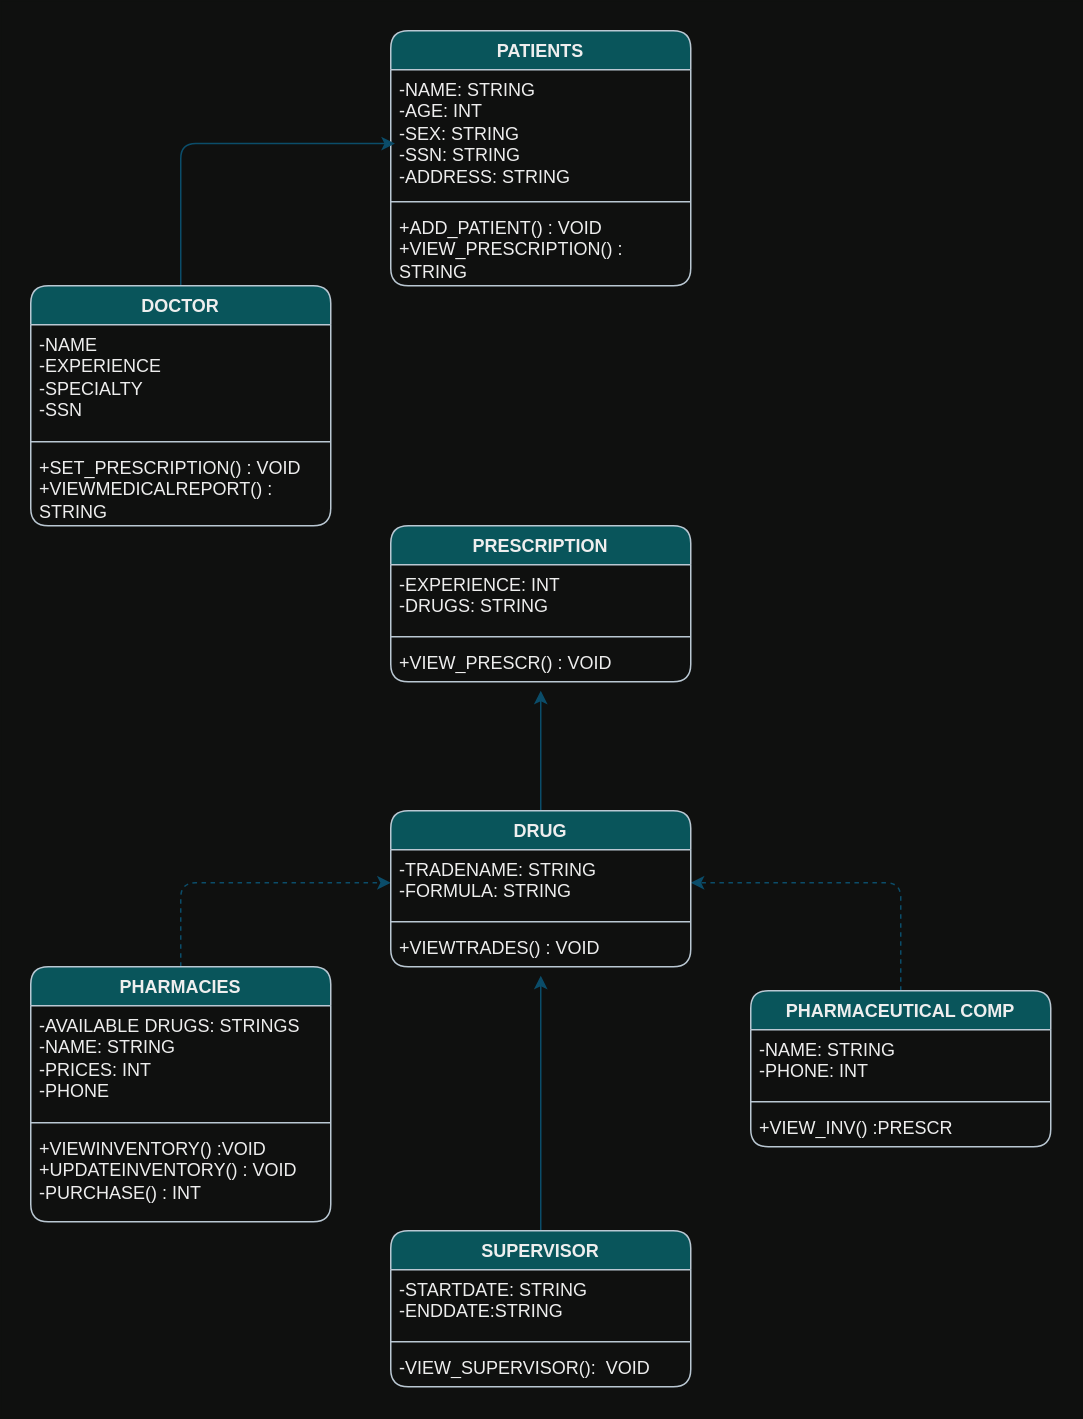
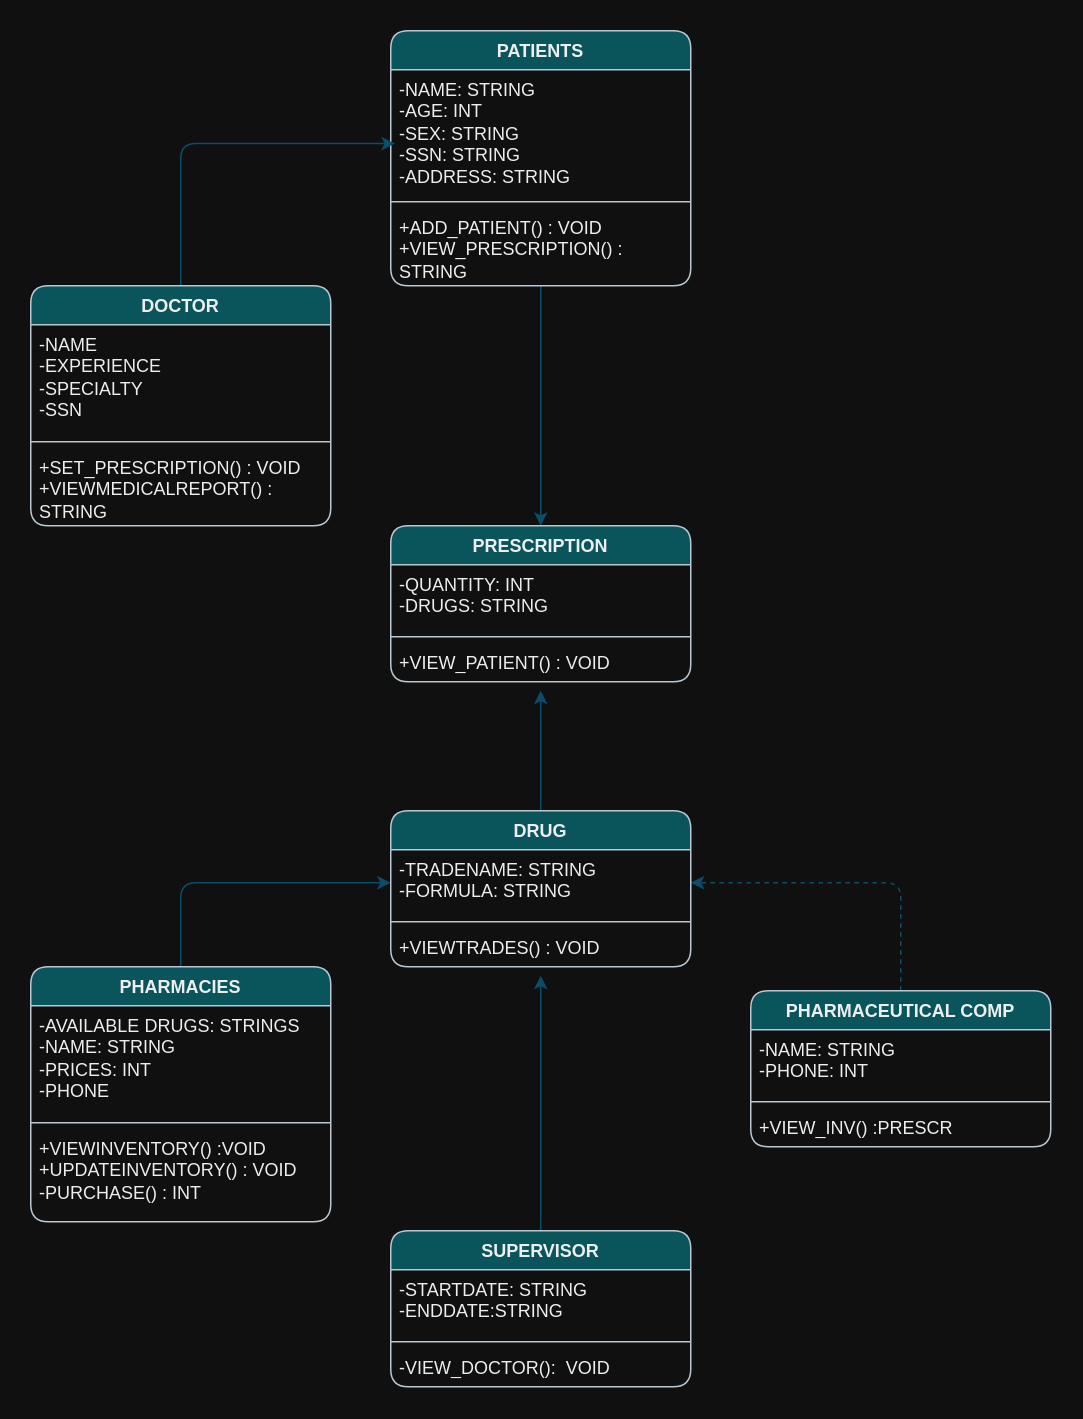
+ <mxCell id="2" style="edgeStyle=orthogonalEdgeStyle;rounded=1;orthogonalLoop=1;jettySize=auto;html=1;entryX=0.5;entryY=0;entryDx=0;entryDy=0;labelBackgroundColor=none;fontColor=default;strokeColor=#0B4D6A;" parent="1" source="3" target="22" edge="1"><mxGeometry relative="1" as="geometry" /></mxCell>
- <mxCell id="23" value="-EXPERIENCE: INT&lt;br&gt;-DRUGS: STRING" style="text;strokeColor=none;fillColor=none;align=left;verticalAlign=top;spacingLeft=4;spacingRight=4;overflow=hidden;rotatable=0;points=[[0,0.5],[1,0.5]];portConstraint=eastwest;whiteSpace=wrap;html=1;labelBackgroundColor=none;rounded=1;fontColor=#EEEEEE;" parent="22" vertex="1"><mxGeometry y="26" width="200" height="44" as="geometry" /></mxCell>
+ <mxCell id="23" value="-QUANTITY: INT&lt;br&gt;-DRUGS: STRING" style="text;strokeColor=none;fillColor=none;align=left;verticalAlign=top;spacingLeft=4;spacingRight=4;overflow=hidden;rotatable=0;points=[[0,0.5],[1,0.5]];portConstraint=eastwest;whiteSpace=wrap;html=1;labelBackgroundColor=none;rounded=1;fontColor=#EEEEEE;" parent="22" vertex="1"><mxGeometry y="26" width="200" height="44" as="geometry" /></mxCell>
- <mxCell id="25" value="+VIEW_PRESCR() : VOID" style="text;strokeColor=none;fillColor=none;align=left;verticalAlign=top;spacingLeft=4;spacingRight=4;overflow=hidden;rotatable=0;points=[[0,0.5],[1,0.5]];portConstraint=eastwest;whiteSpace=wrap;html=1;labelBackgroundColor=none;rounded=1;fontColor=#EEEEEE;" parent="22" vertex="1"><mxGeometry y="78" width="200" height="26" as="geometry" /></mxCell>
+ <mxCell id="25" value="+VIEW_PATIENT() : VOID" style="text;strokeColor=none;fillColor=none;align=left;verticalAlign=top;spacingLeft=4;spacingRight=4;overflow=hidden;rotatable=0;points=[[0,0.5],[1,0.5]];portConstraint=eastwest;whiteSpace=wrap;html=1;labelBackgroundColor=none;rounded=1;fontColor=#EEEEEE;" parent="22" vertex="1"><mxGeometry y="78" width="200" height="26" as="geometry" /></mxCell>
- <mxCell id="17" style="edgeStyle=orthogonalEdgeStyle;rounded=1;orthogonalLoop=1;jettySize=auto;html=1;exitX=0.5;exitY=0;exitDx=0;exitDy=0;labelBackgroundColor=none;fontColor=default;strokeColor=#0B4D6A;dashed=1;" parent="1" source="18" target="33" edge="1"><mxGeometry relative="1" as="geometry" /></mxCell>
+ <mxCell id="17" style="edgeStyle=orthogonalEdgeStyle;rounded=1;orthogonalLoop=1;jettySize=auto;html=1;exitX=0.5;exitY=0;exitDx=0;exitDy=0;labelBackgroundColor=none;fontColor=default;strokeColor=#0B4D6A;" parent="1" source="18" target="33" edge="1"><mxGeometry relative="1" as="geometry" /></mxCell>
- <mxCell id="16" value="-VIEW_SUPERVISOR():&amp;nbsp; VOID" style="text;strokeColor=none;fillColor=none;align=left;verticalAlign=top;spacingLeft=4;spacingRight=4;overflow=hidden;rotatable=0;points=[[0,0.5],[1,0.5]];portConstraint=eastwest;whiteSpace=wrap;html=1;labelBackgroundColor=none;rounded=1;fontColor=#EEEEEE;" parent="13" vertex="1"><mxGeometry y="78" width="200" height="26" as="geometry" /></mxCell>
+ <mxCell id="16" value="-VIEW_DOCTOR():&amp;nbsp; VOID" style="text;strokeColor=none;fillColor=none;align=left;verticalAlign=top;spacingLeft=4;spacingRight=4;overflow=hidden;rotatable=0;points=[[0,0.5],[1,0.5]];portConstraint=eastwest;whiteSpace=wrap;html=1;labelBackgroundColor=none;rounded=1;fontColor=#EEEEEE;" parent="13" vertex="1"><mxGeometry y="78" width="200" height="26" as="geometry" /></mxCell>
